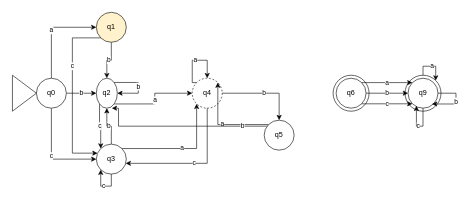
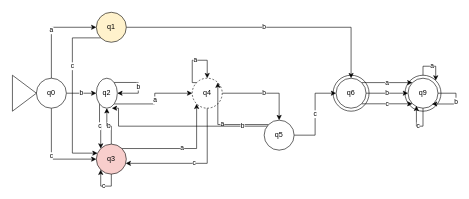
- <mxCell id="15" value="b" style="edgeStyle=orthogonalEdgeStyle;rounded=0;orthogonalLoop=1;jettySize=auto;html=1;" edge="1" parent="1" source="17" target="14"><mxGeometry relative="1" as="geometry" /></mxCell>
+ <mxCell id="15" value="b" style="edgeStyle=orthogonalEdgeStyle;rounded=0;orthogonalLoop=1;jettySize=auto;html=1;" edge="1" parent="1" source="17" target="31"><mxGeometry relative="1" as="geometry" /></mxCell>
+ <mxCell id="24" value="c" style="edgeStyle=orthogonalEdgeStyle;rounded=0;orthogonalLoop=1;jettySize=auto;html=1;entryX=0;entryY=0.5;entryDx=0;entryDy=0;" edge="1" parent="1" source="27" target="31"><mxGeometry relative="1" as="geometry"><mxPoint x="550" y="155" as="targetPoint" /></mxGeometry></mxCell>
- <mxCell id="11" value="q3" style="ellipse;whiteSpace=wrap;html=1;aspect=fixed;" vertex="1" parent="1"><mxGeometry x="160" y="240" width="50" height="50" as="geometry" /></mxCell>
+ <mxCell id="11" value="q3" style="ellipse;whiteSpace=wrap;html=1;aspect=fixed;fillColor=#f8cecc;" vertex="1" parent="1"><mxGeometry x="160" y="240" width="50" height="50" as="geometry" /></mxCell>
